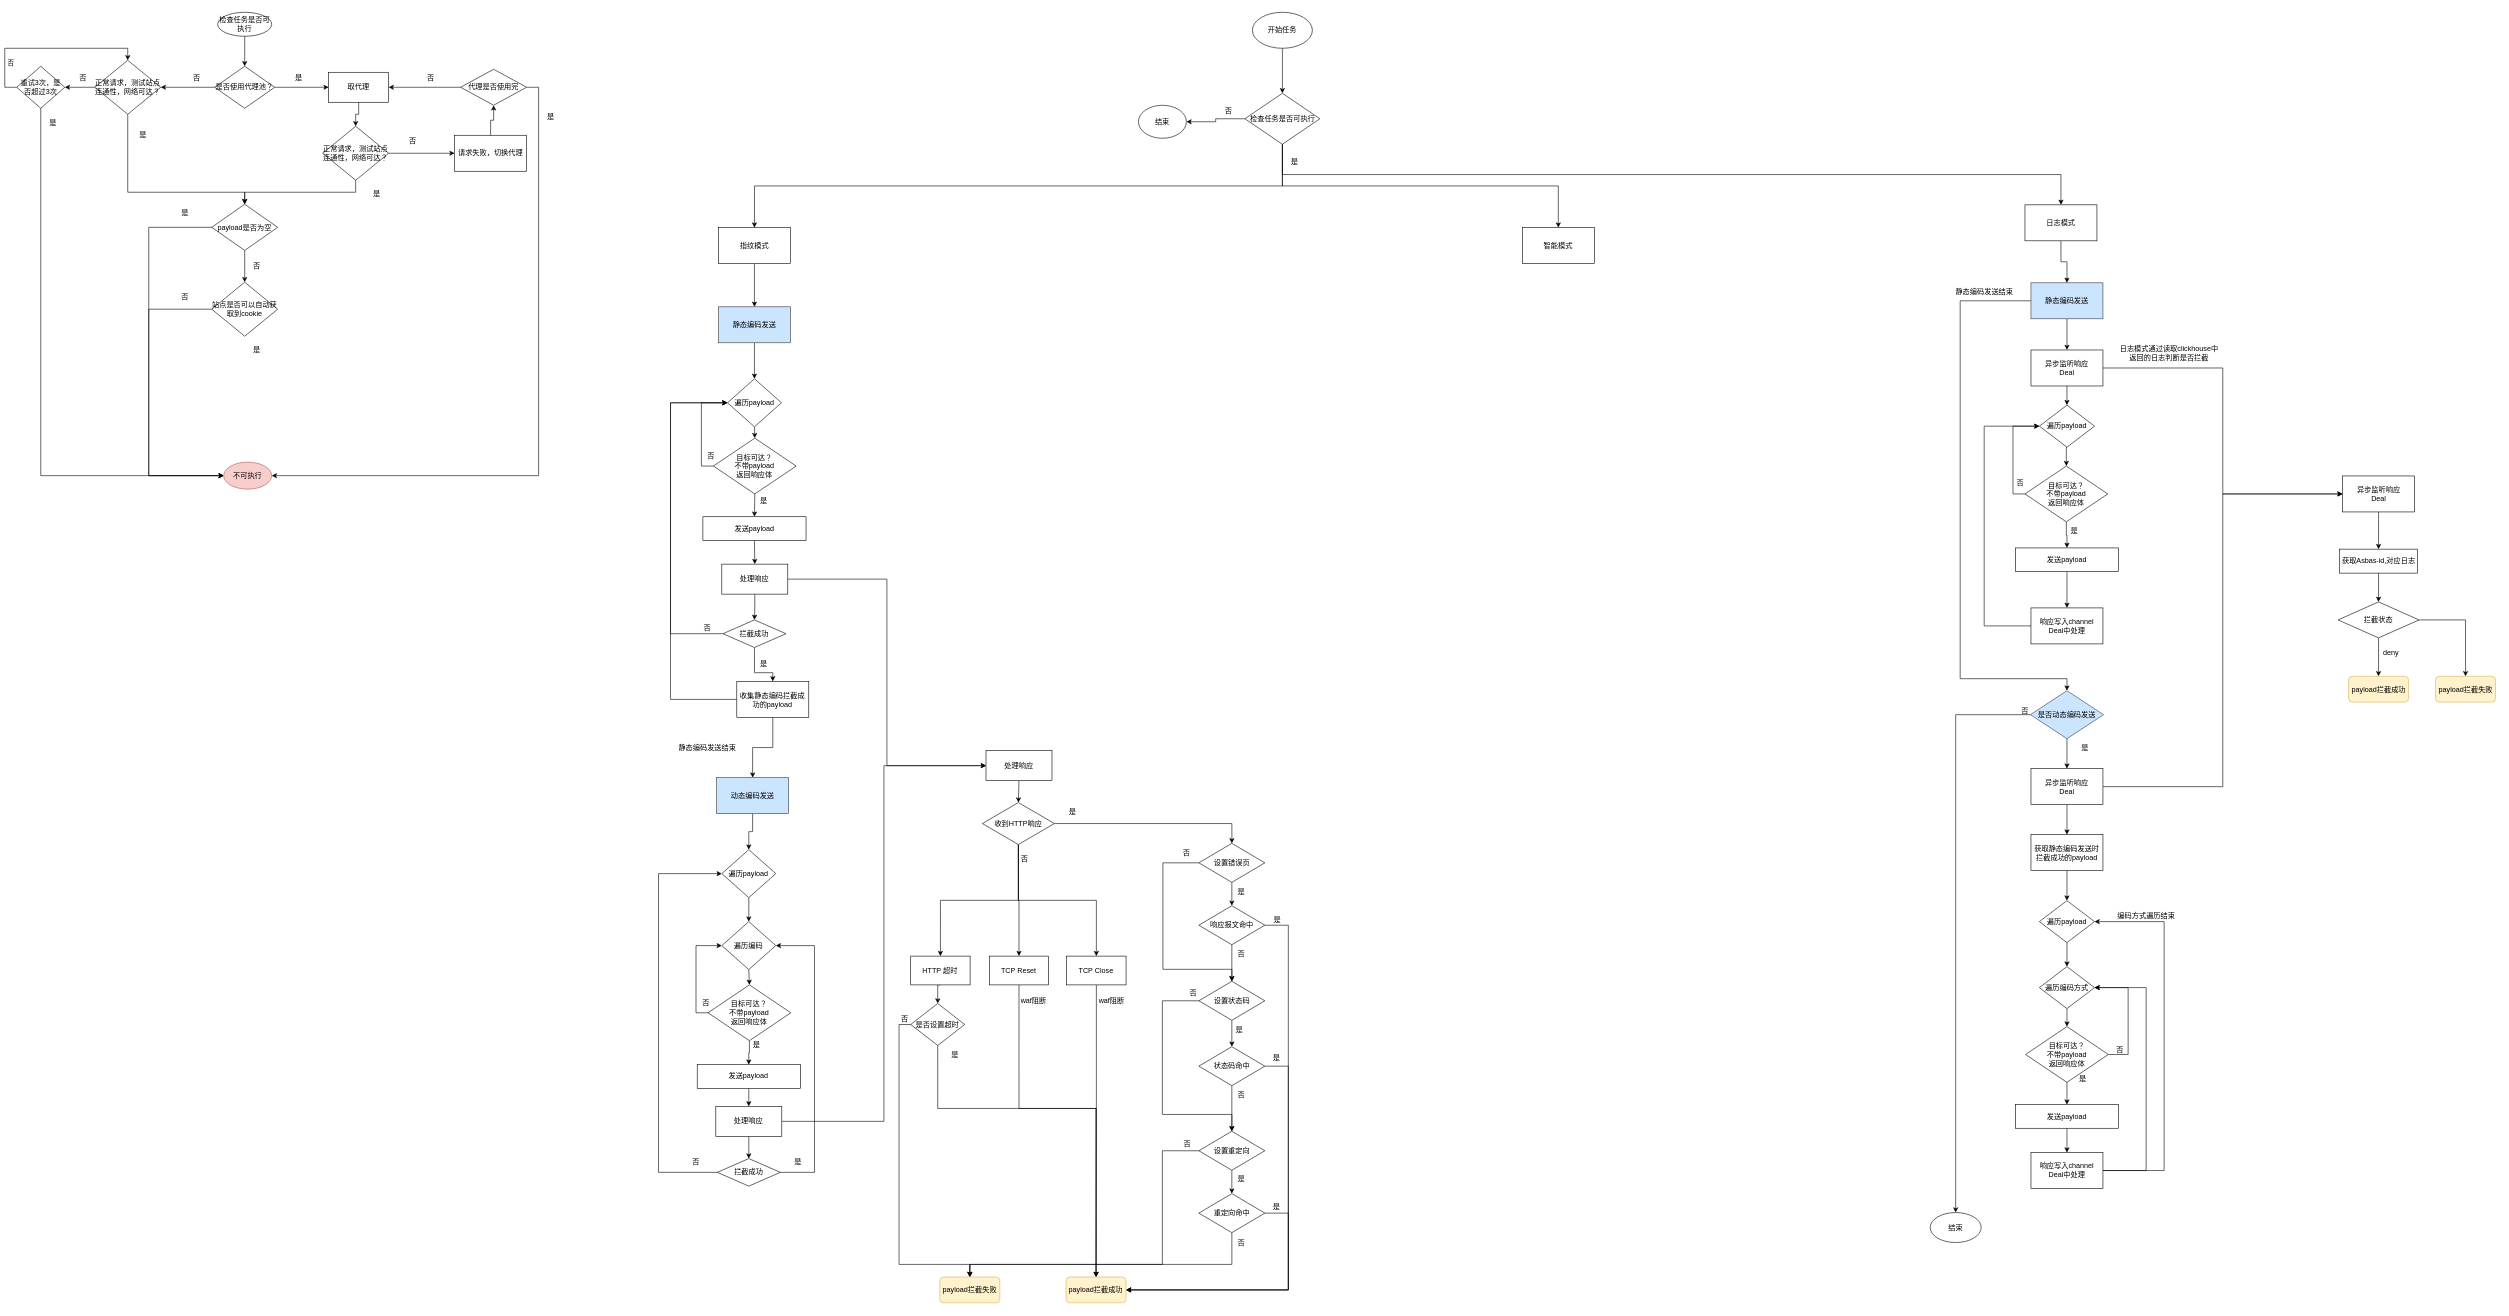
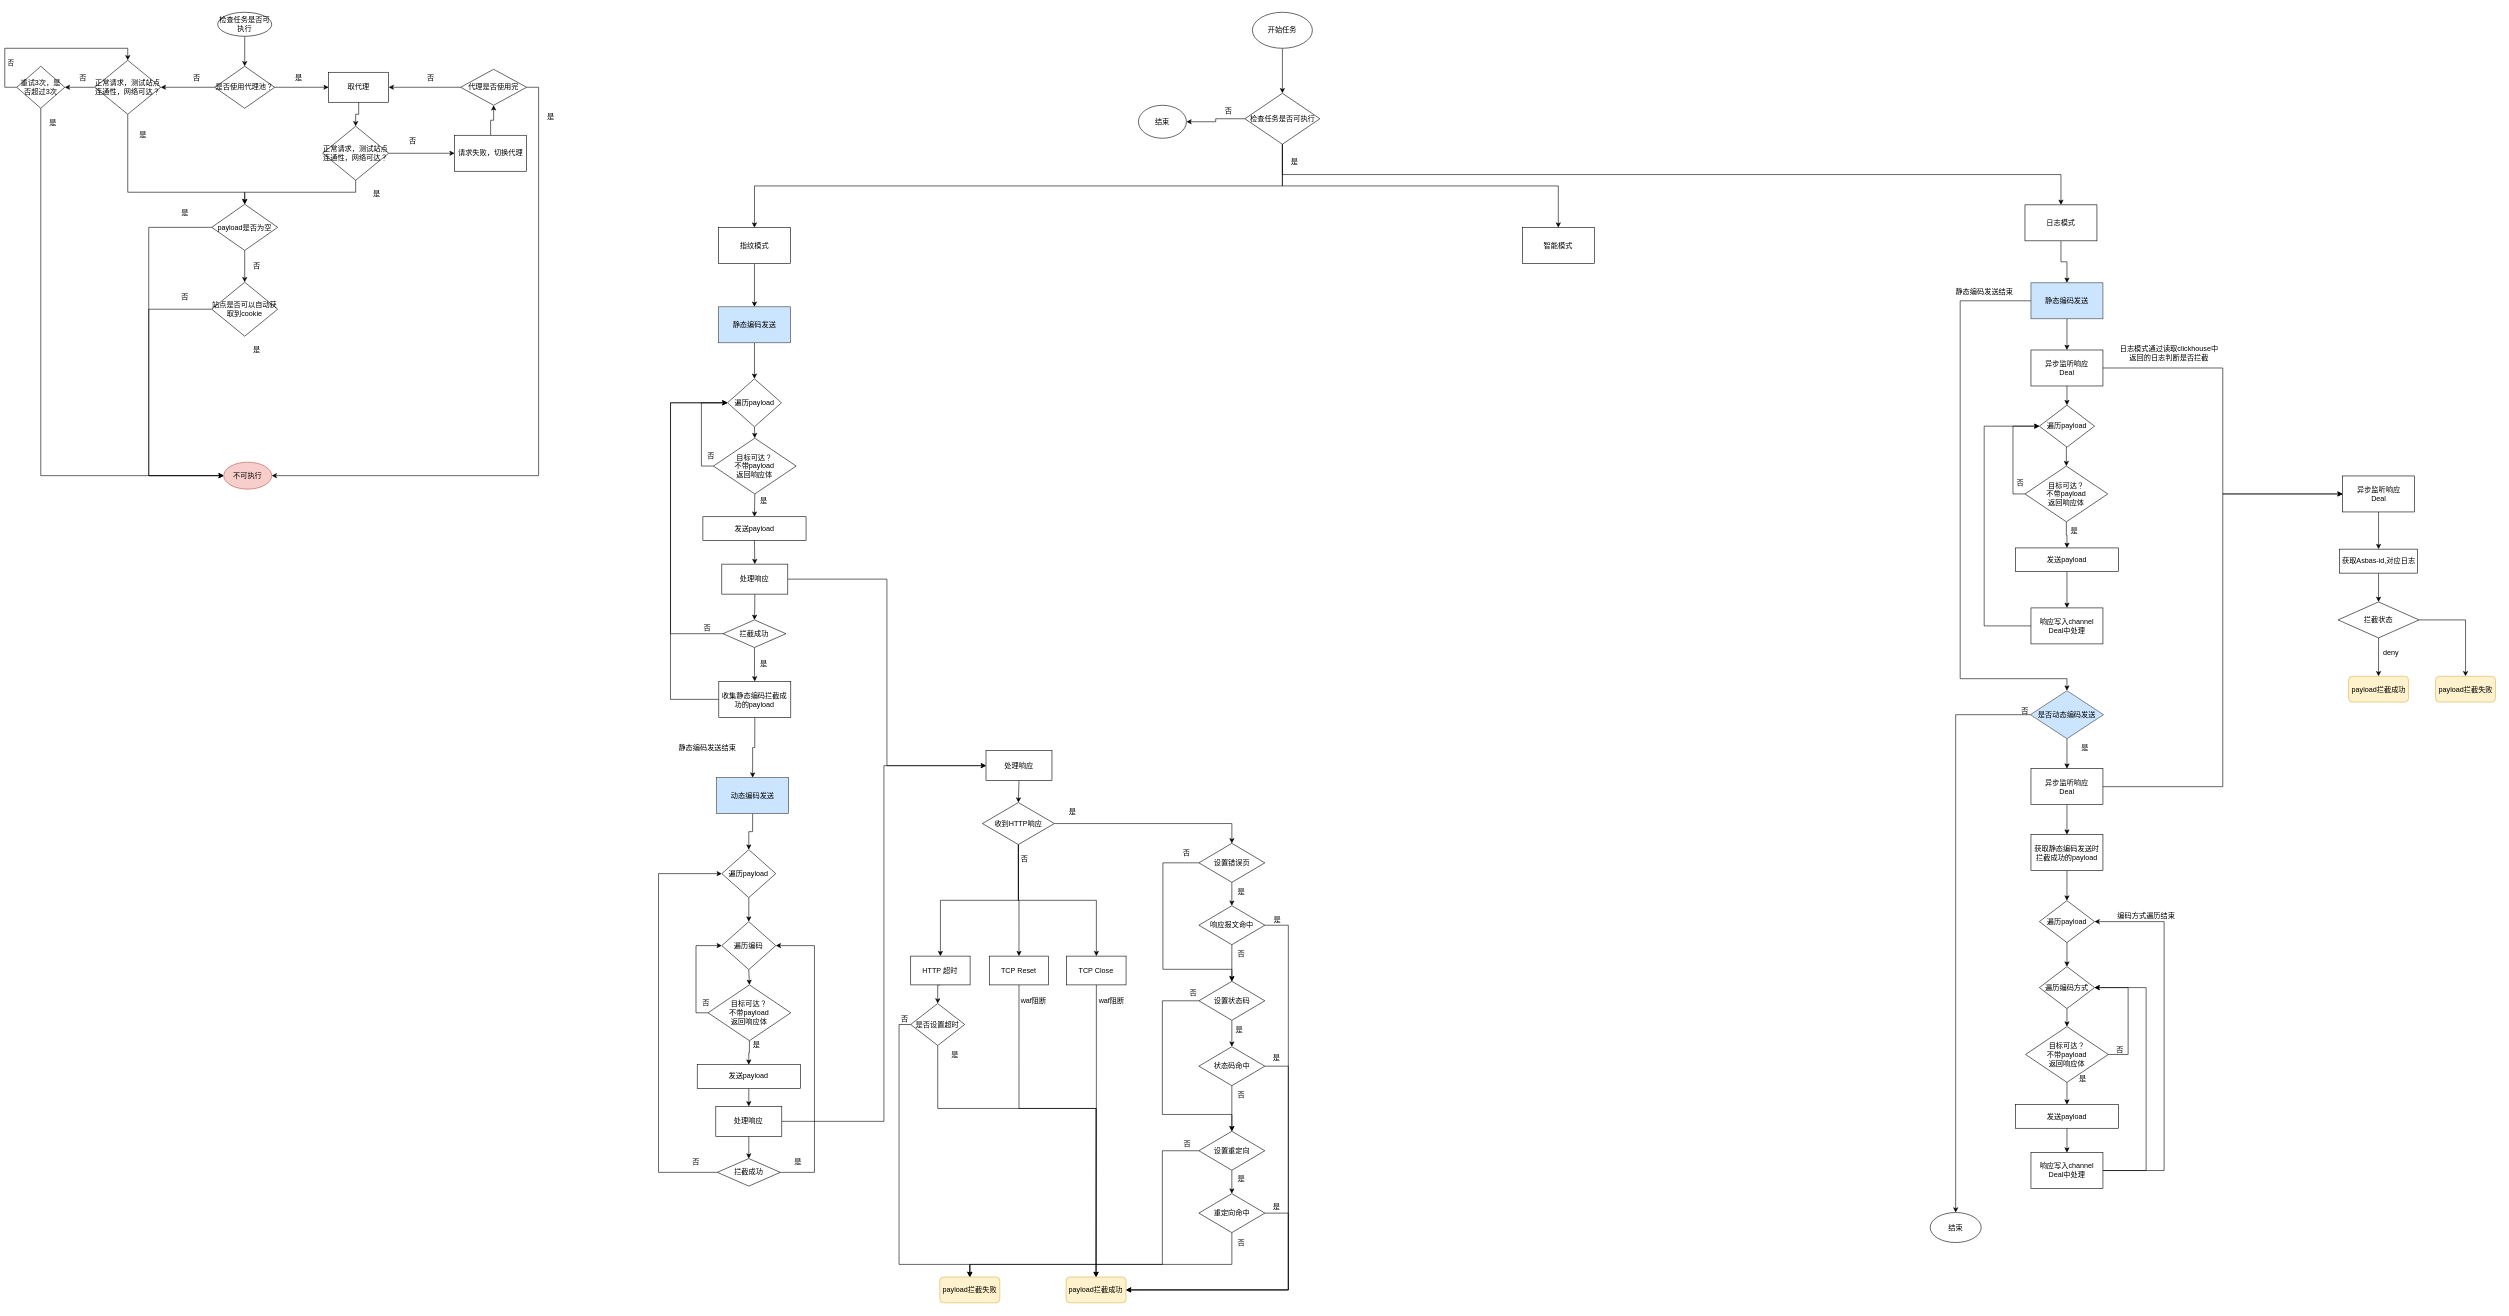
- <mxCell id="176" value="收集静态编码拦截成功的payload" style="rounded=0;whiteSpace=wrap;html=1;" vertex="1" parent="1"><mxGeometry x="1220.41" y="1135.5" width="120" height="60" as="geometry" /></mxCell>
+ <mxCell id="176" value="收集静态编码拦截成功的payload" style="rounded=0;whiteSpace=wrap;html=1;" vertex="1" parent="1"><mxGeometry x="1190.41" y="1135.5" width="120" height="60" as="geometry" /></mxCell>
